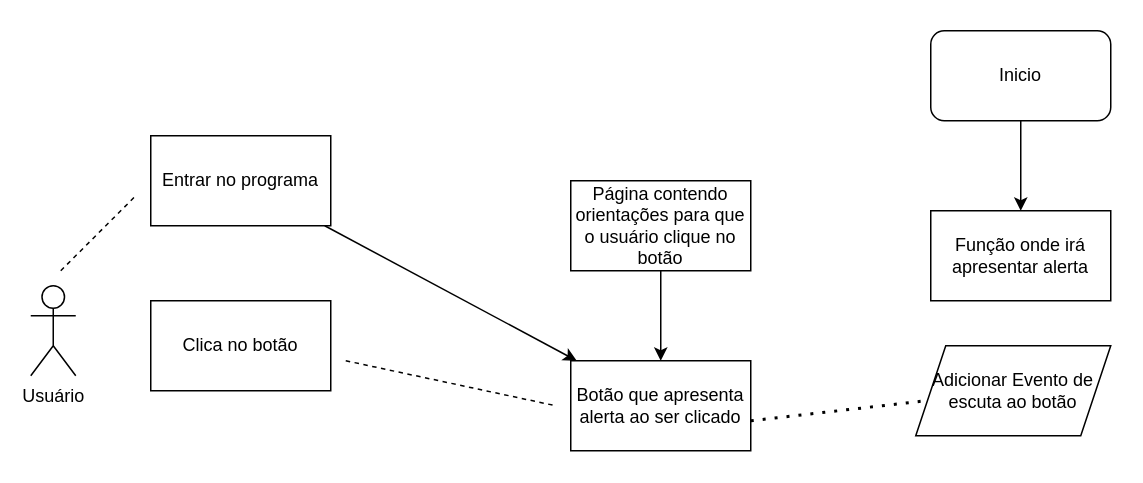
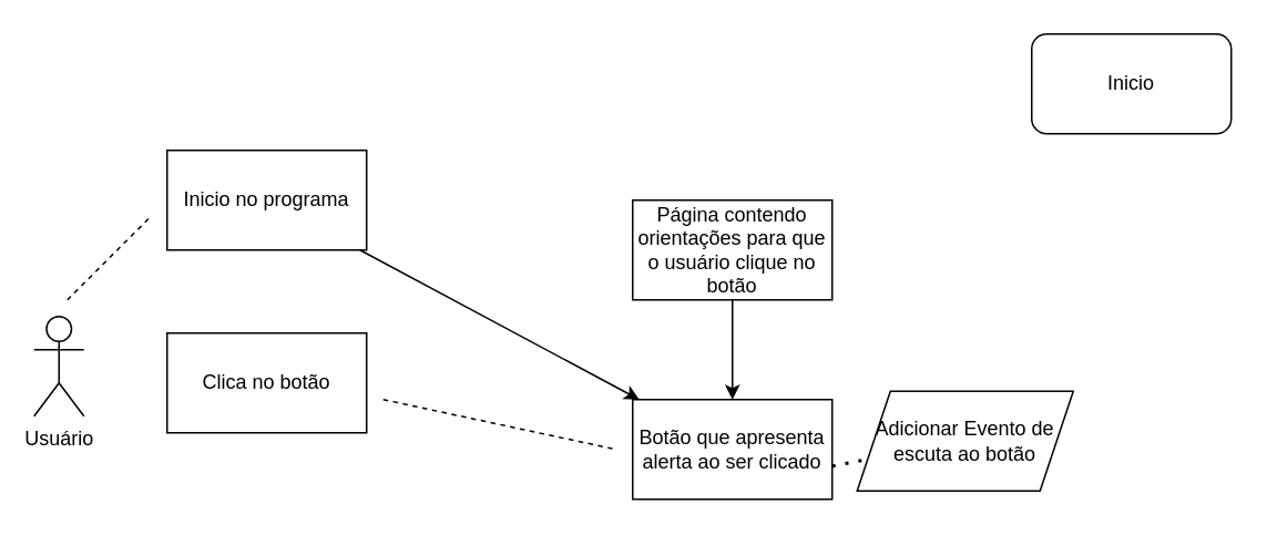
- <mxCell id="11" value="" style="edgeStyle=none;html=1;" edge="1" parent="1" source="12" target="14"><mxGeometry relative="1" as="geometry" /></mxCell>
- <mxCell id="4" value="Entrar no programa" style="rounded=0;whiteSpace=wrap;html=1;" vertex="1" parent="1"><mxGeometry x="100" y="90" width="120" height="60" as="geometry" /></mxCell>
+ <mxCell id="4" value="Inicio no programa" style="rounded=0;whiteSpace=wrap;html=1;" vertex="1" parent="1"><mxGeometry x="100" y="90" width="120" height="60" as="geometry" /></mxCell>
- <mxCell id="14" value="Função onde irá apresentar alerta" style="rounded=0;whiteSpace=wrap;html=1;" vertex="1" parent="1"><mxGeometry x="620" y="140" width="120" height="60" as="geometry" /></mxCell>
- <mxCell id="13" value="Adicionar Evento de escuta ao botão" style="shape=parallelogram;perimeter=parallelogramPerimeter;whiteSpace=wrap;html=1;fixedSize=1;" vertex="1" parent="1"><mxGeometry x="610" y="230" width="130" height="60" as="geometry" /></mxCell>
+ <mxCell id="13" value="Adicionar Evento de escuta ao botão" style="shape=parallelogram;perimeter=parallelogramPerimeter;whiteSpace=wrap;html=1;fixedSize=1;" vertex="1" parent="1"><mxGeometry x="515" y="235" width="130" height="60" as="geometry" /></mxCell>
